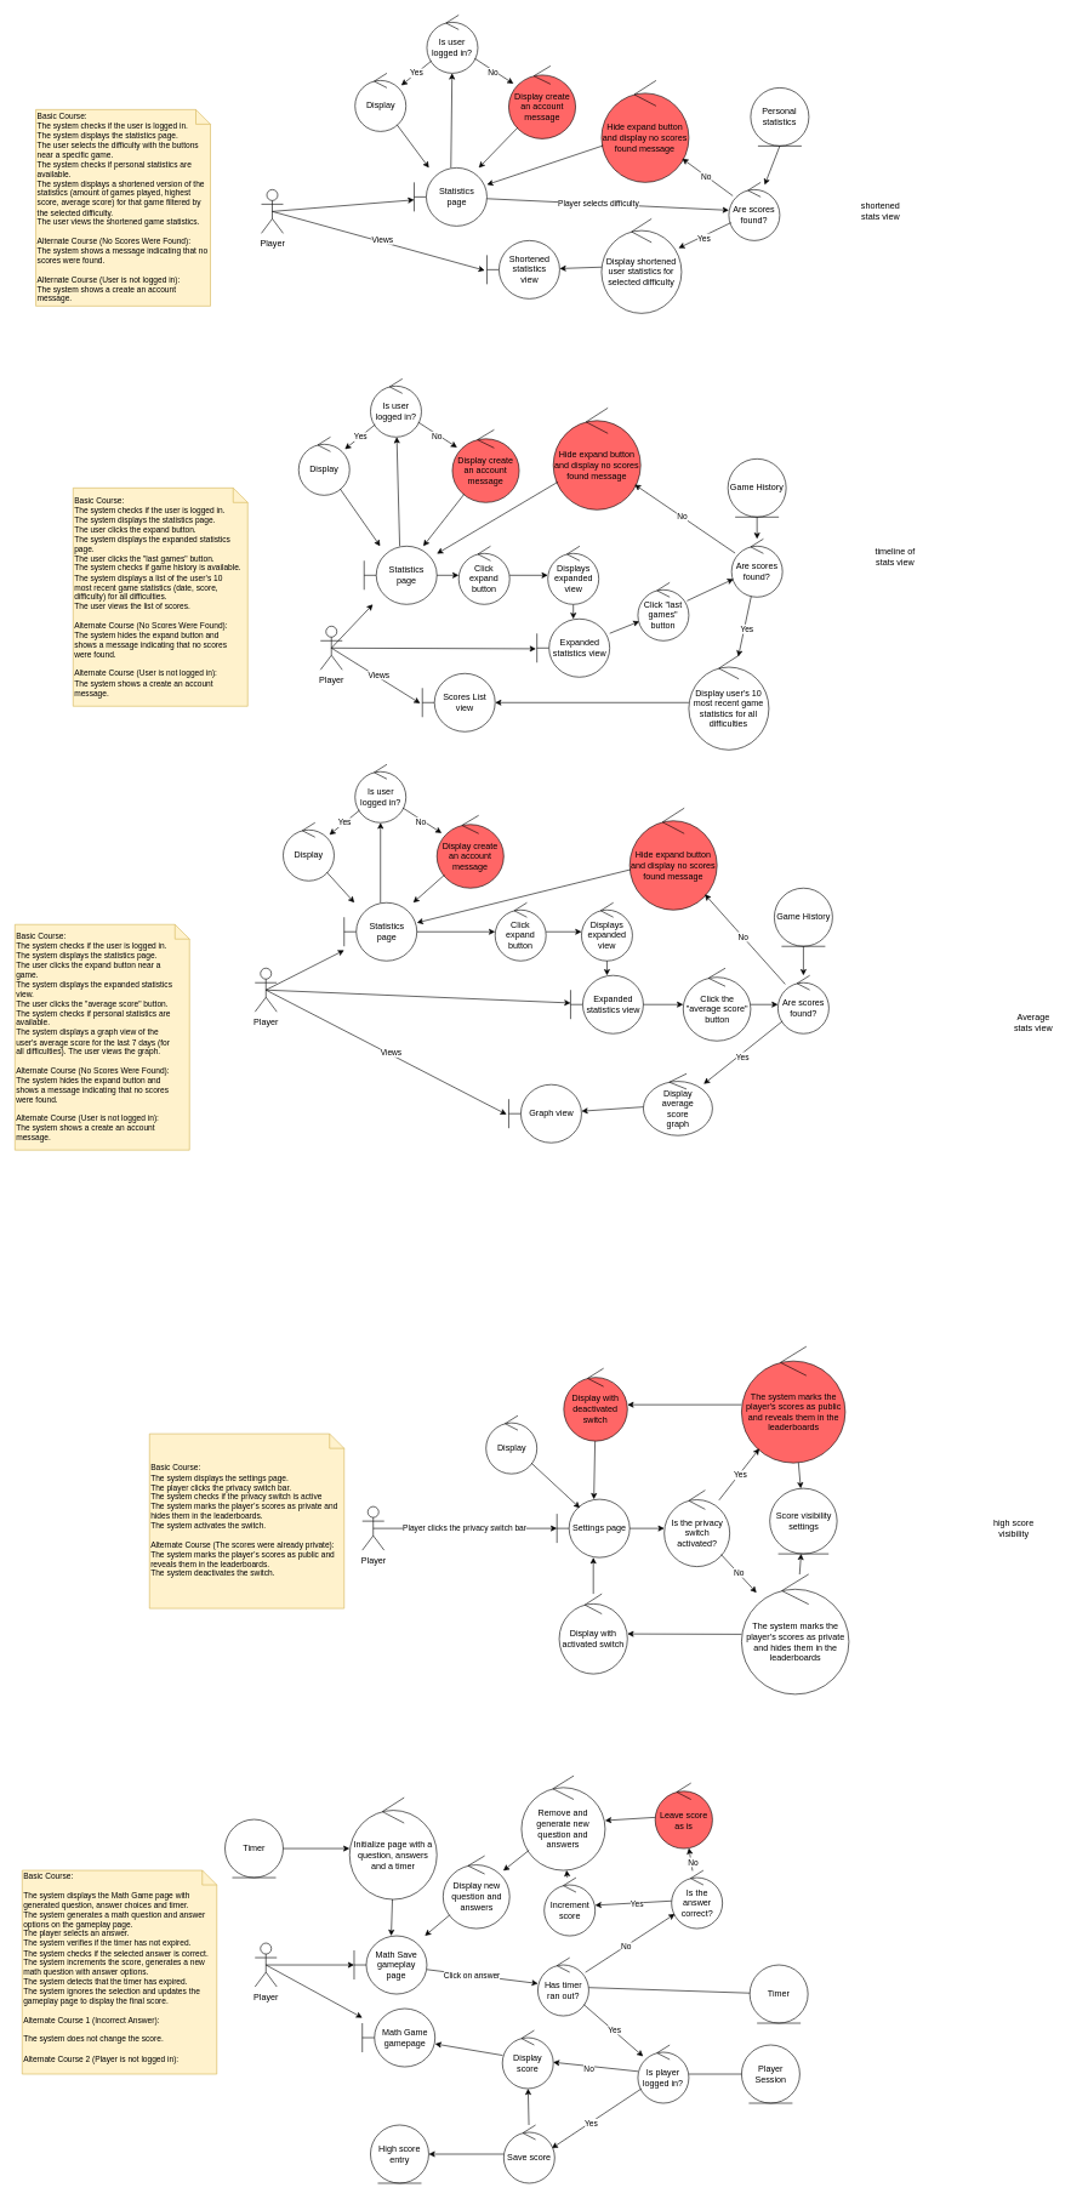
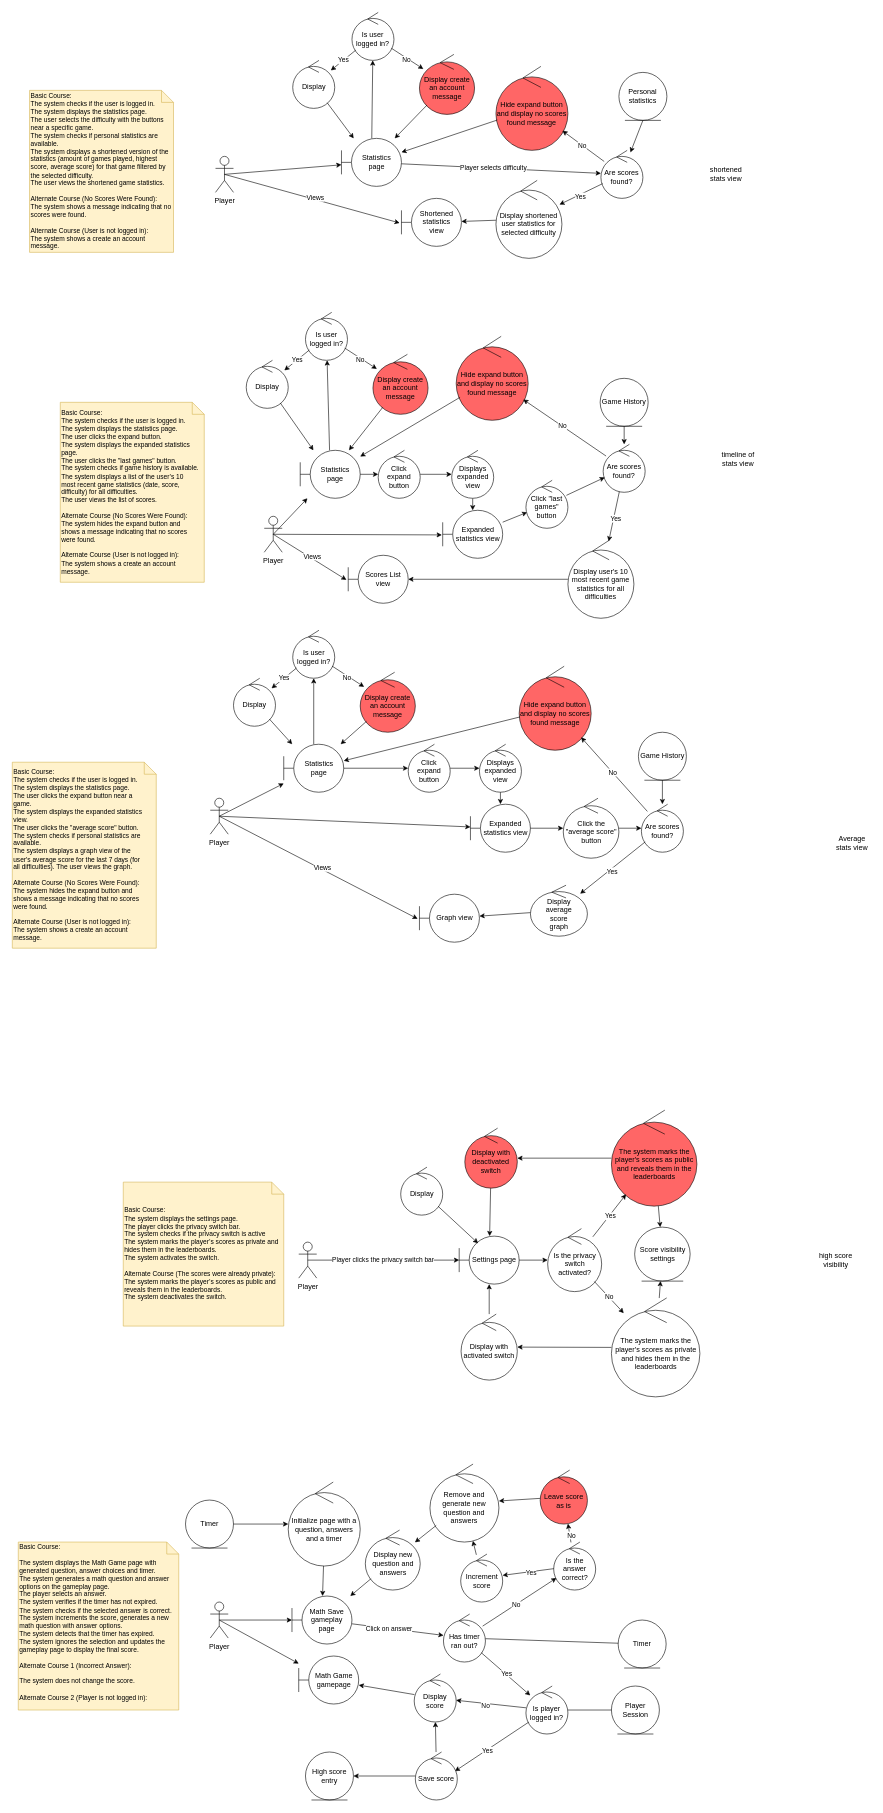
- <mxCell id="176" value="Increment score" style="ellipse;shape=umlControl;whiteSpace=wrap;html=1;" vertex="1" parent="1"><mxGeometry x="747.5" y="2580" width="70" height="80" as="geometry" /></mxCell>
+ <mxCell id="176" value="Increment score" style="ellipse;shape=umlControl;whiteSpace=wrap;html=1;" vertex="1" parent="1"><mxGeometry x="767.5" y="2590" width="70" height="80" as="geometry" /></mxCell>
